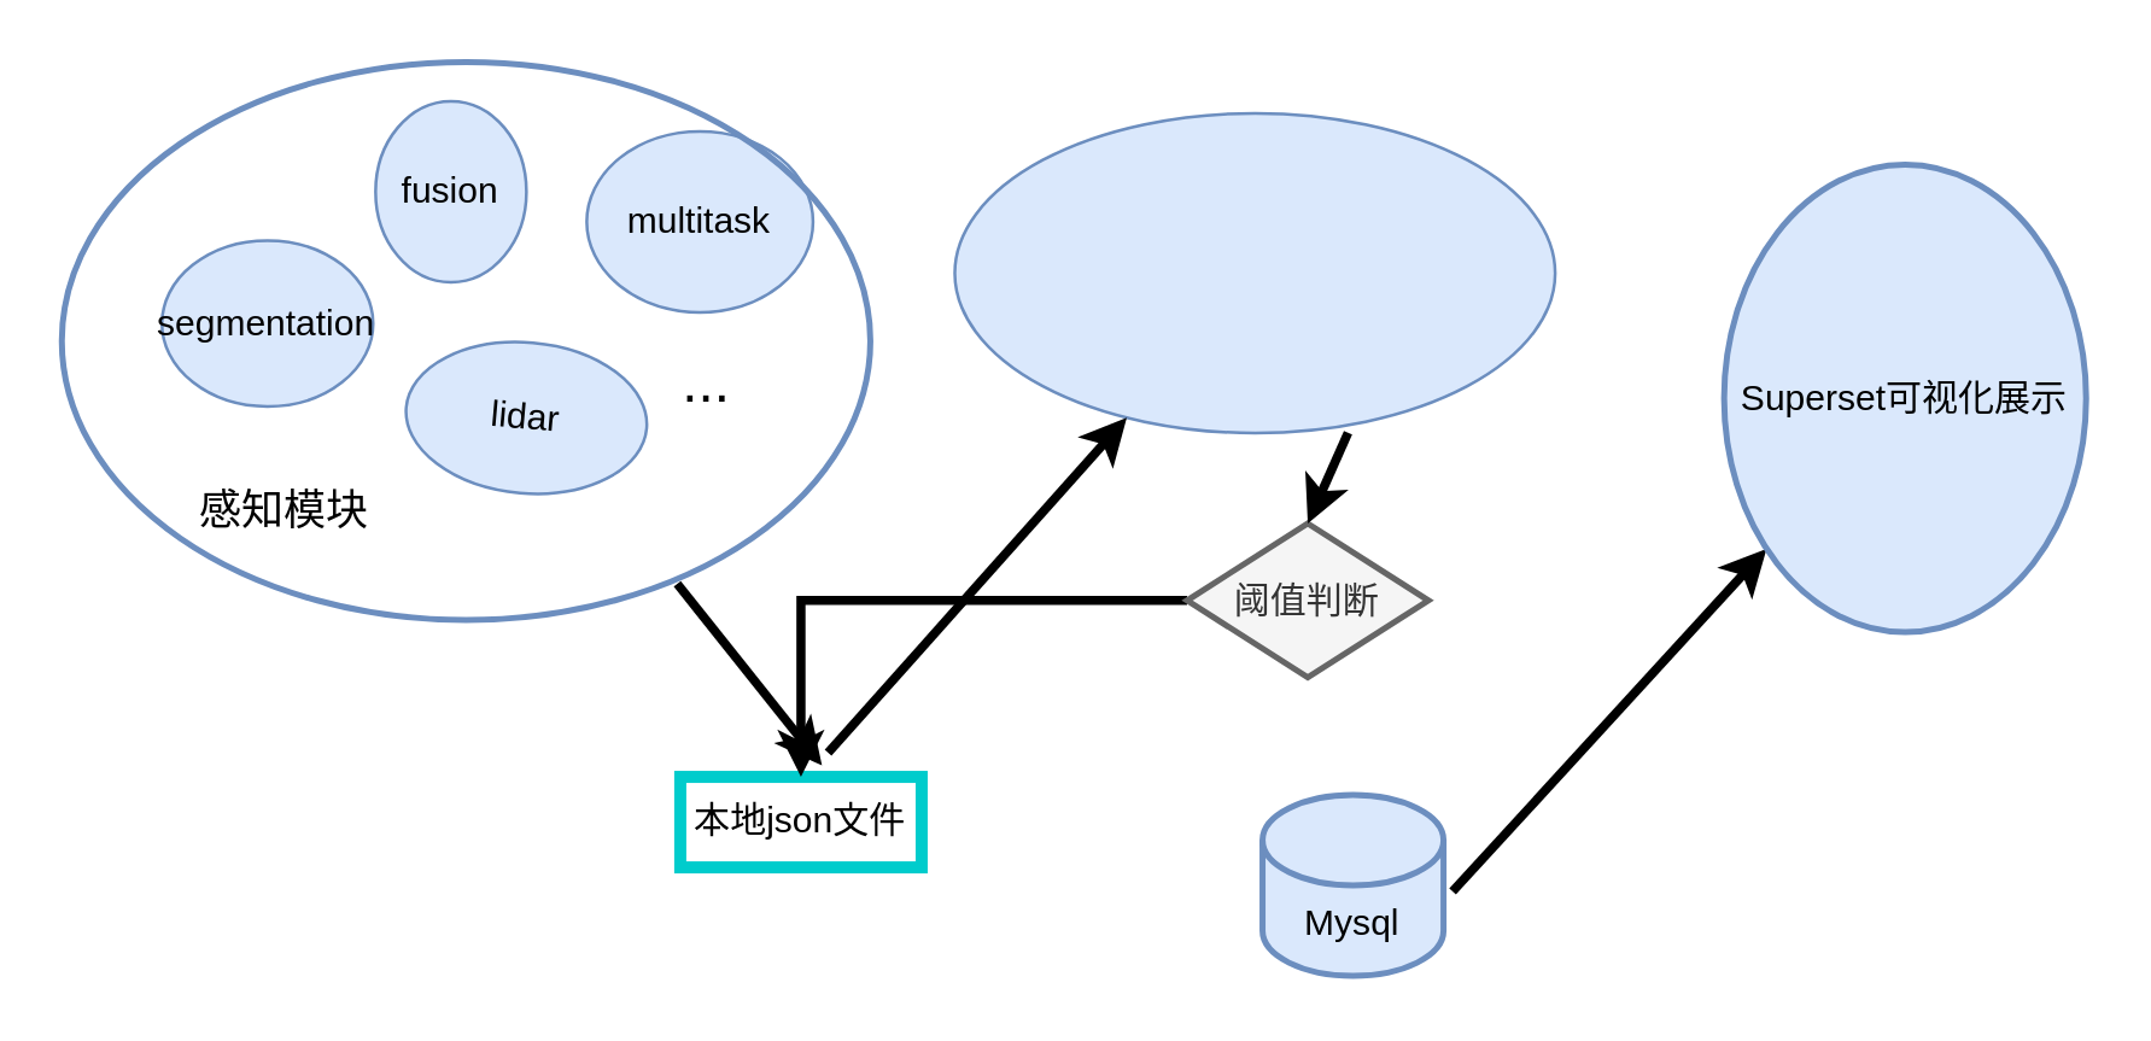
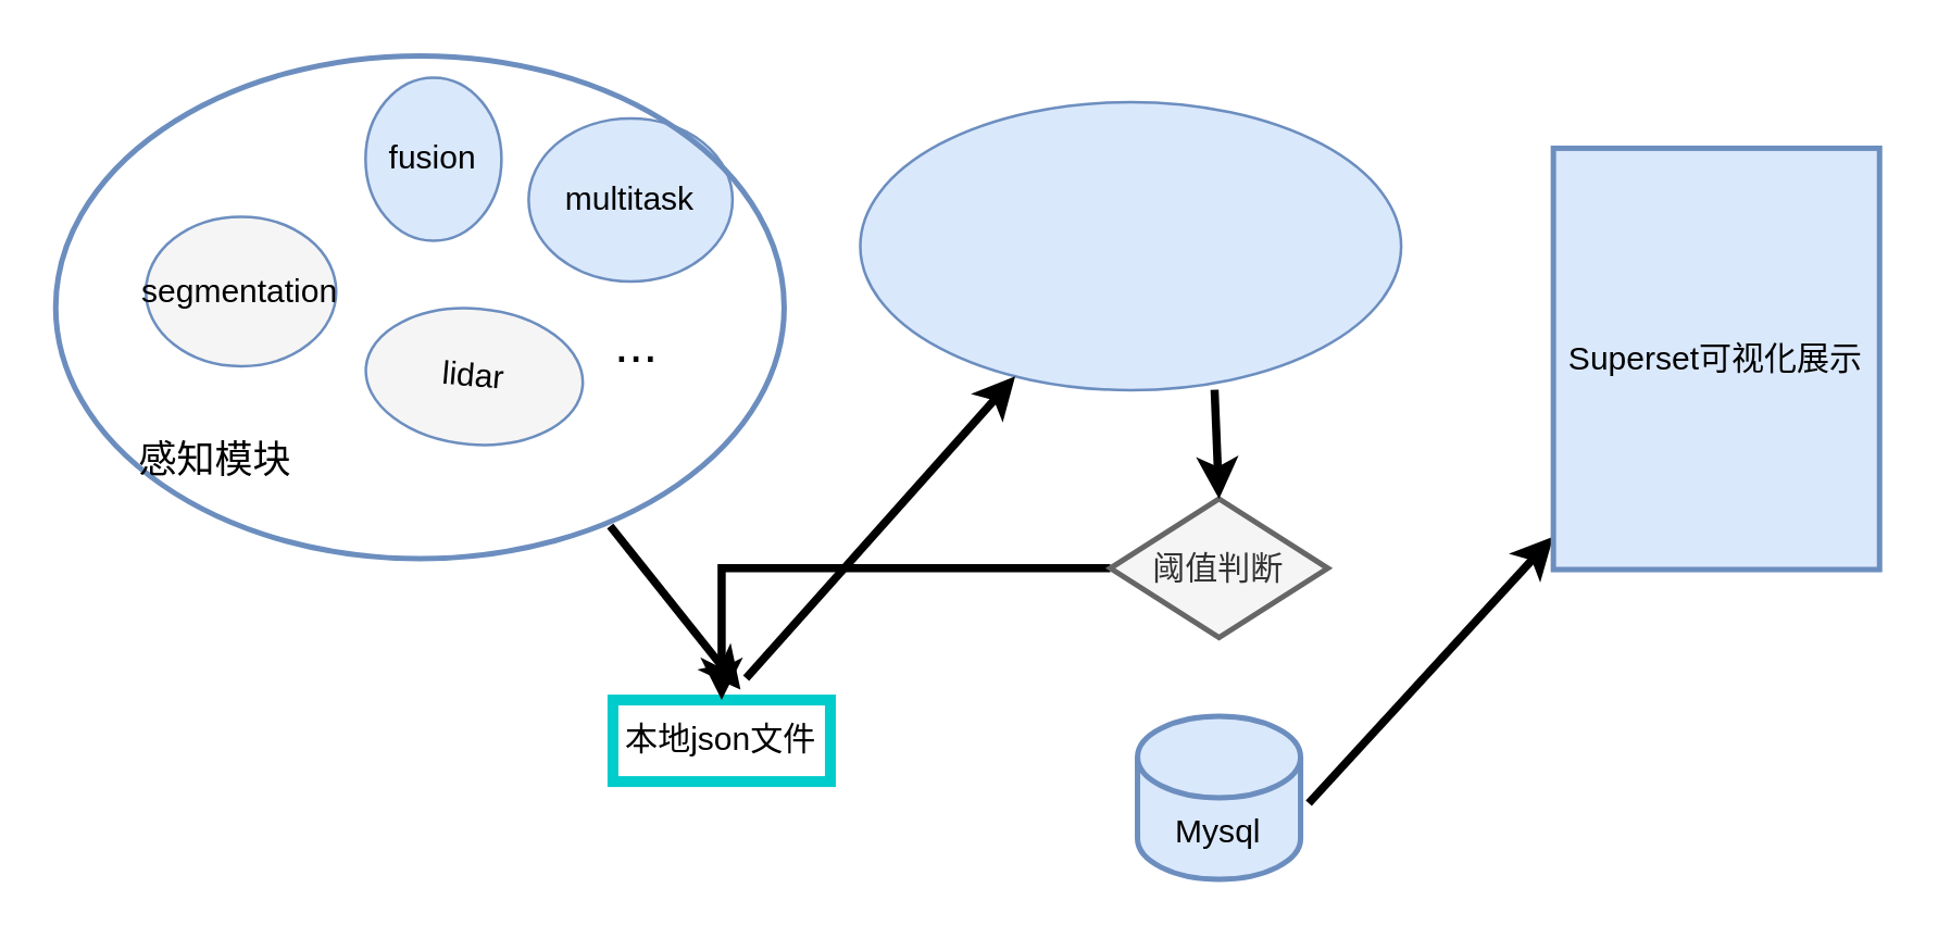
- <mxCell id="4" value="fusion" style="ellipse;whiteSpace=wrap;html=1;fillColor=#dae8fc;strokeColor=#6c8ebf;" vertex="1" parent="1"><mxGeometry x="124" y="33" width="50" height="60" as="geometry" /></mxCell>
+ <mxCell id="4" value="fusion" style="ellipse;whiteSpace=wrap;html=1;fillColor=#dae8fc;strokeColor=#6c8ebf;" vertex="1" parent="1"><mxGeometry x="134" y="28" width="50" height="60" as="geometry" /></mxCell>
- <mxCell id="5" value="segmentation" style="ellipse;whiteSpace=wrap;html=1;fillColor=#dae8fc;strokeColor=#6c8ebf;rotation=0;" vertex="1" parent="1"><mxGeometry x="53.18" y="79.21" width="70" height="55" as="geometry" /></mxCell>
+ <mxCell id="5" value="segmentation" style="ellipse;whiteSpace=wrap;html=1;fillColor=#f5f5f5;strokeColor=#6c8ebf;rotation=0;" vertex="1" parent="1"><mxGeometry x="53.18" y="79.21" width="70" height="55" as="geometry" /></mxCell>
- <mxCell id="14" value="Superset可视化展示" style="ellipse;whiteSpace=wrap;html=1;strokeColor=#6c8ebf;strokeWidth=2;fontSize=12;fillColor=#dae8fc;" vertex="1" parent="1"><mxGeometry x="571" y="54" width="120" height="155" as="geometry" /></mxCell>
+ <mxCell id="14" value="Superset可视化展示" style="whiteSpace=wrap;html=1;strokeColor=#6c8ebf;strokeWidth=2;fontSize=12;fillColor=#dae8fc;rounded=0;" vertex="1" parent="1"><mxGeometry x="571" y="54" width="120" height="155" as="geometry" /></mxCell>
- <mxCell id="6" value="lidar" style="ellipse;whiteSpace=wrap;html=1;fillColor=#dae8fc;strokeColor=#6c8ebf;rotation=5;" vertex="1" parent="1"><mxGeometry x="134" y="113" width="80" height="50" as="geometry" /></mxCell>
+ <mxCell id="6" value="lidar" style="ellipse;whiteSpace=wrap;html=1;fillColor=#f5f5f5;strokeColor=#6c8ebf;rotation=5;" vertex="1" parent="1"><mxGeometry x="134" y="113" width="80" height="50" as="geometry" /></mxCell>
- <mxCell id="9" value="&lt;font style=&quot;font-size: 14px;&quot;&gt;感知模块&lt;/font&gt;" style="text;html=1;strokeColor=none;fillColor=none;align=center;verticalAlign=middle;whiteSpace=wrap;rounded=0;fontSize=15;" vertex="1" parent="1"><mxGeometry x="64" y="153" width="60" height="30" as="geometry" /></mxCell>
+ <mxCell id="9" value="&lt;font style=&quot;font-size: 14px;&quot;&gt;感知模块&lt;/font&gt;" style="text;html=1;strokeColor=none;fillColor=none;align=center;verticalAlign=middle;whiteSpace=wrap;rounded=0;fontSize=15;" vertex="1" parent="1"><mxGeometry x="49" y="153" width="60" height="30" as="geometry" /></mxCell>
- <mxCell id="16" value="阈值判断" style="rhombus;whiteSpace=wrap;html=1;strokeColor=#666666;strokeWidth=2;fontSize=12;fillColor=#f5f5f5;fontColor=#333333;" vertex="1" parent="1"><mxGeometry x="393" y="173" width="80" height="51" as="geometry" /></mxCell>
+ <mxCell id="16" value="阈值判断" style="rhombus;whiteSpace=wrap;html=1;strokeColor=#666666;strokeWidth=2;fontSize=12;fillColor=#f5f5f5;fontColor=#333333;" vertex="1" parent="1"><mxGeometry x="408" y="183" width="80" height="51" as="geometry" /></mxCell>
